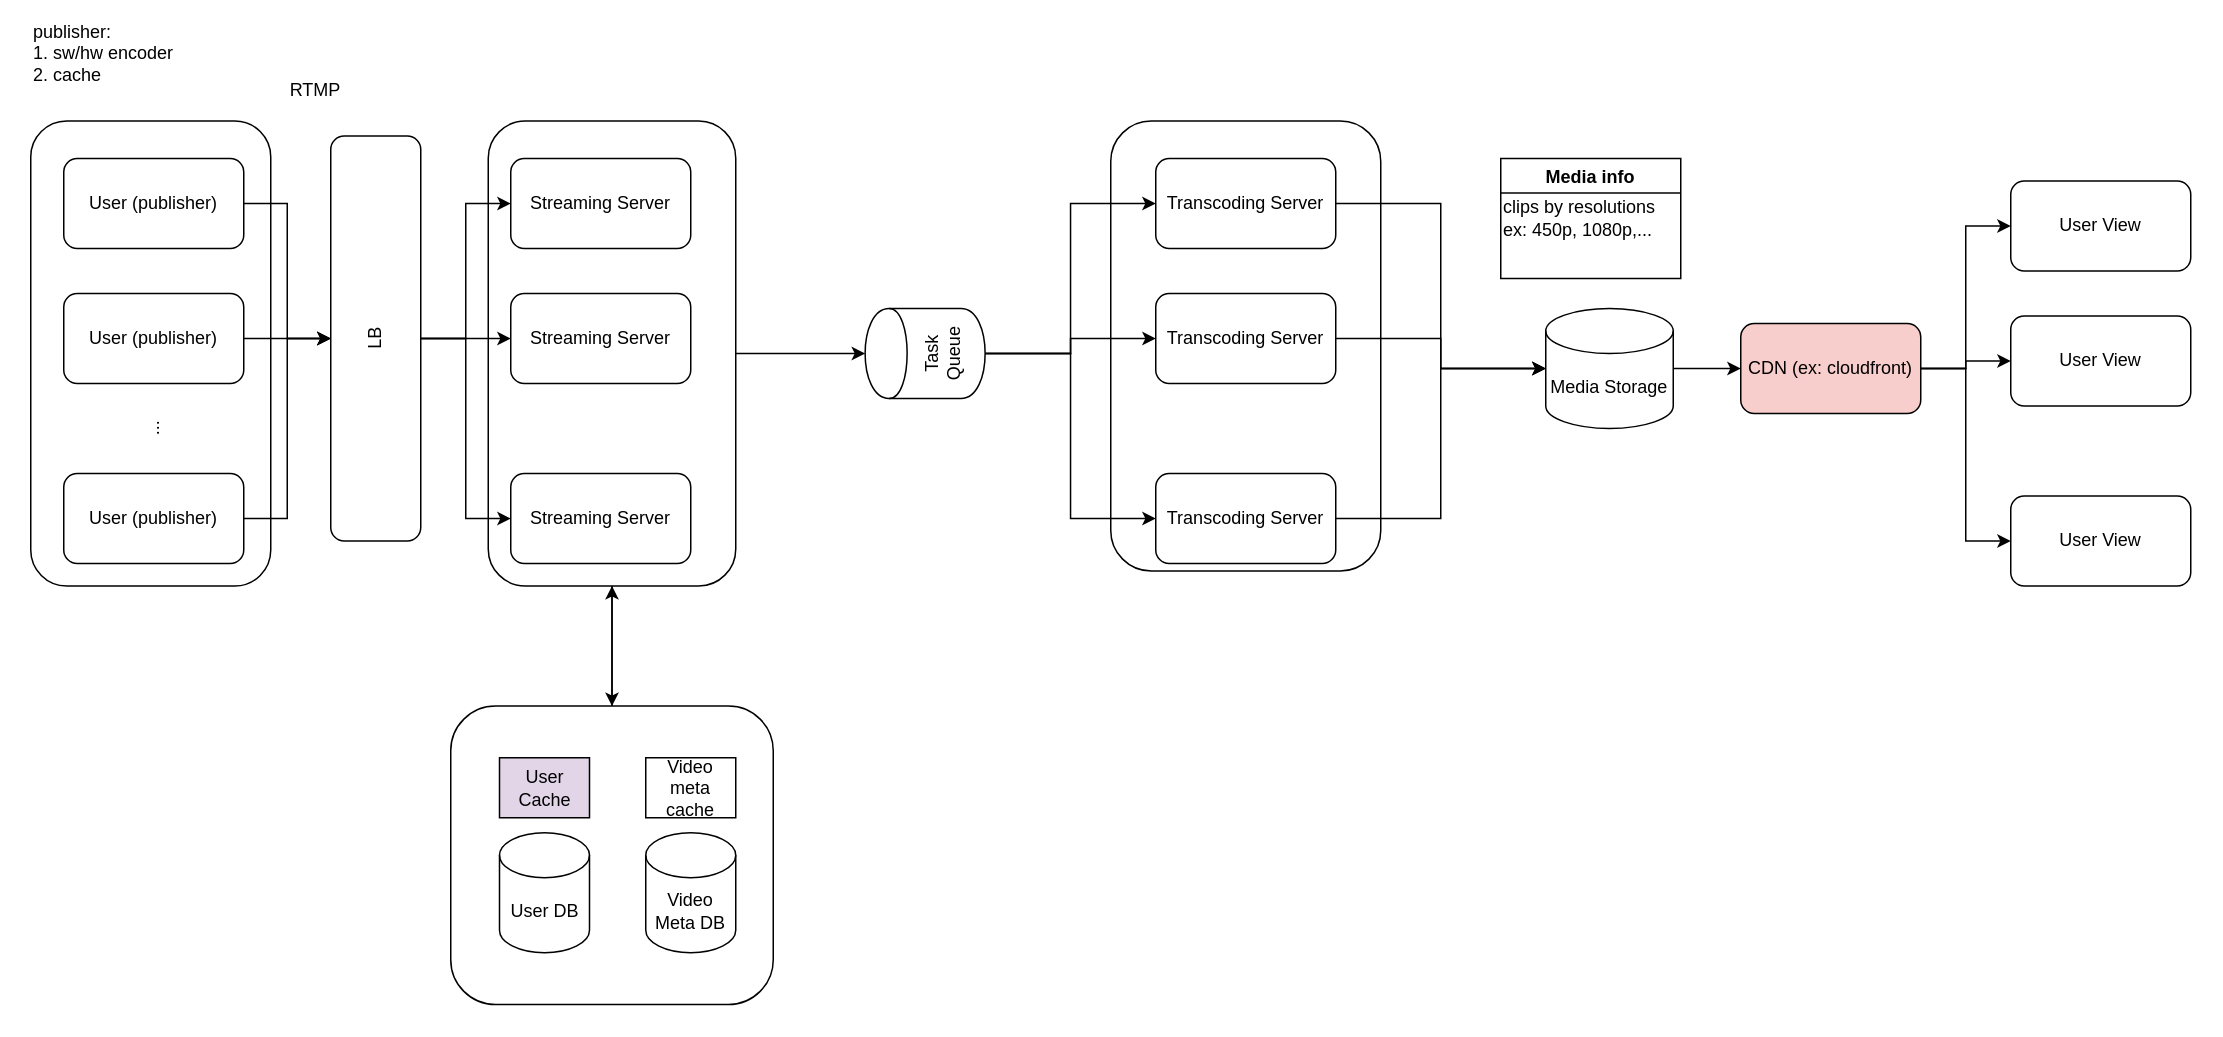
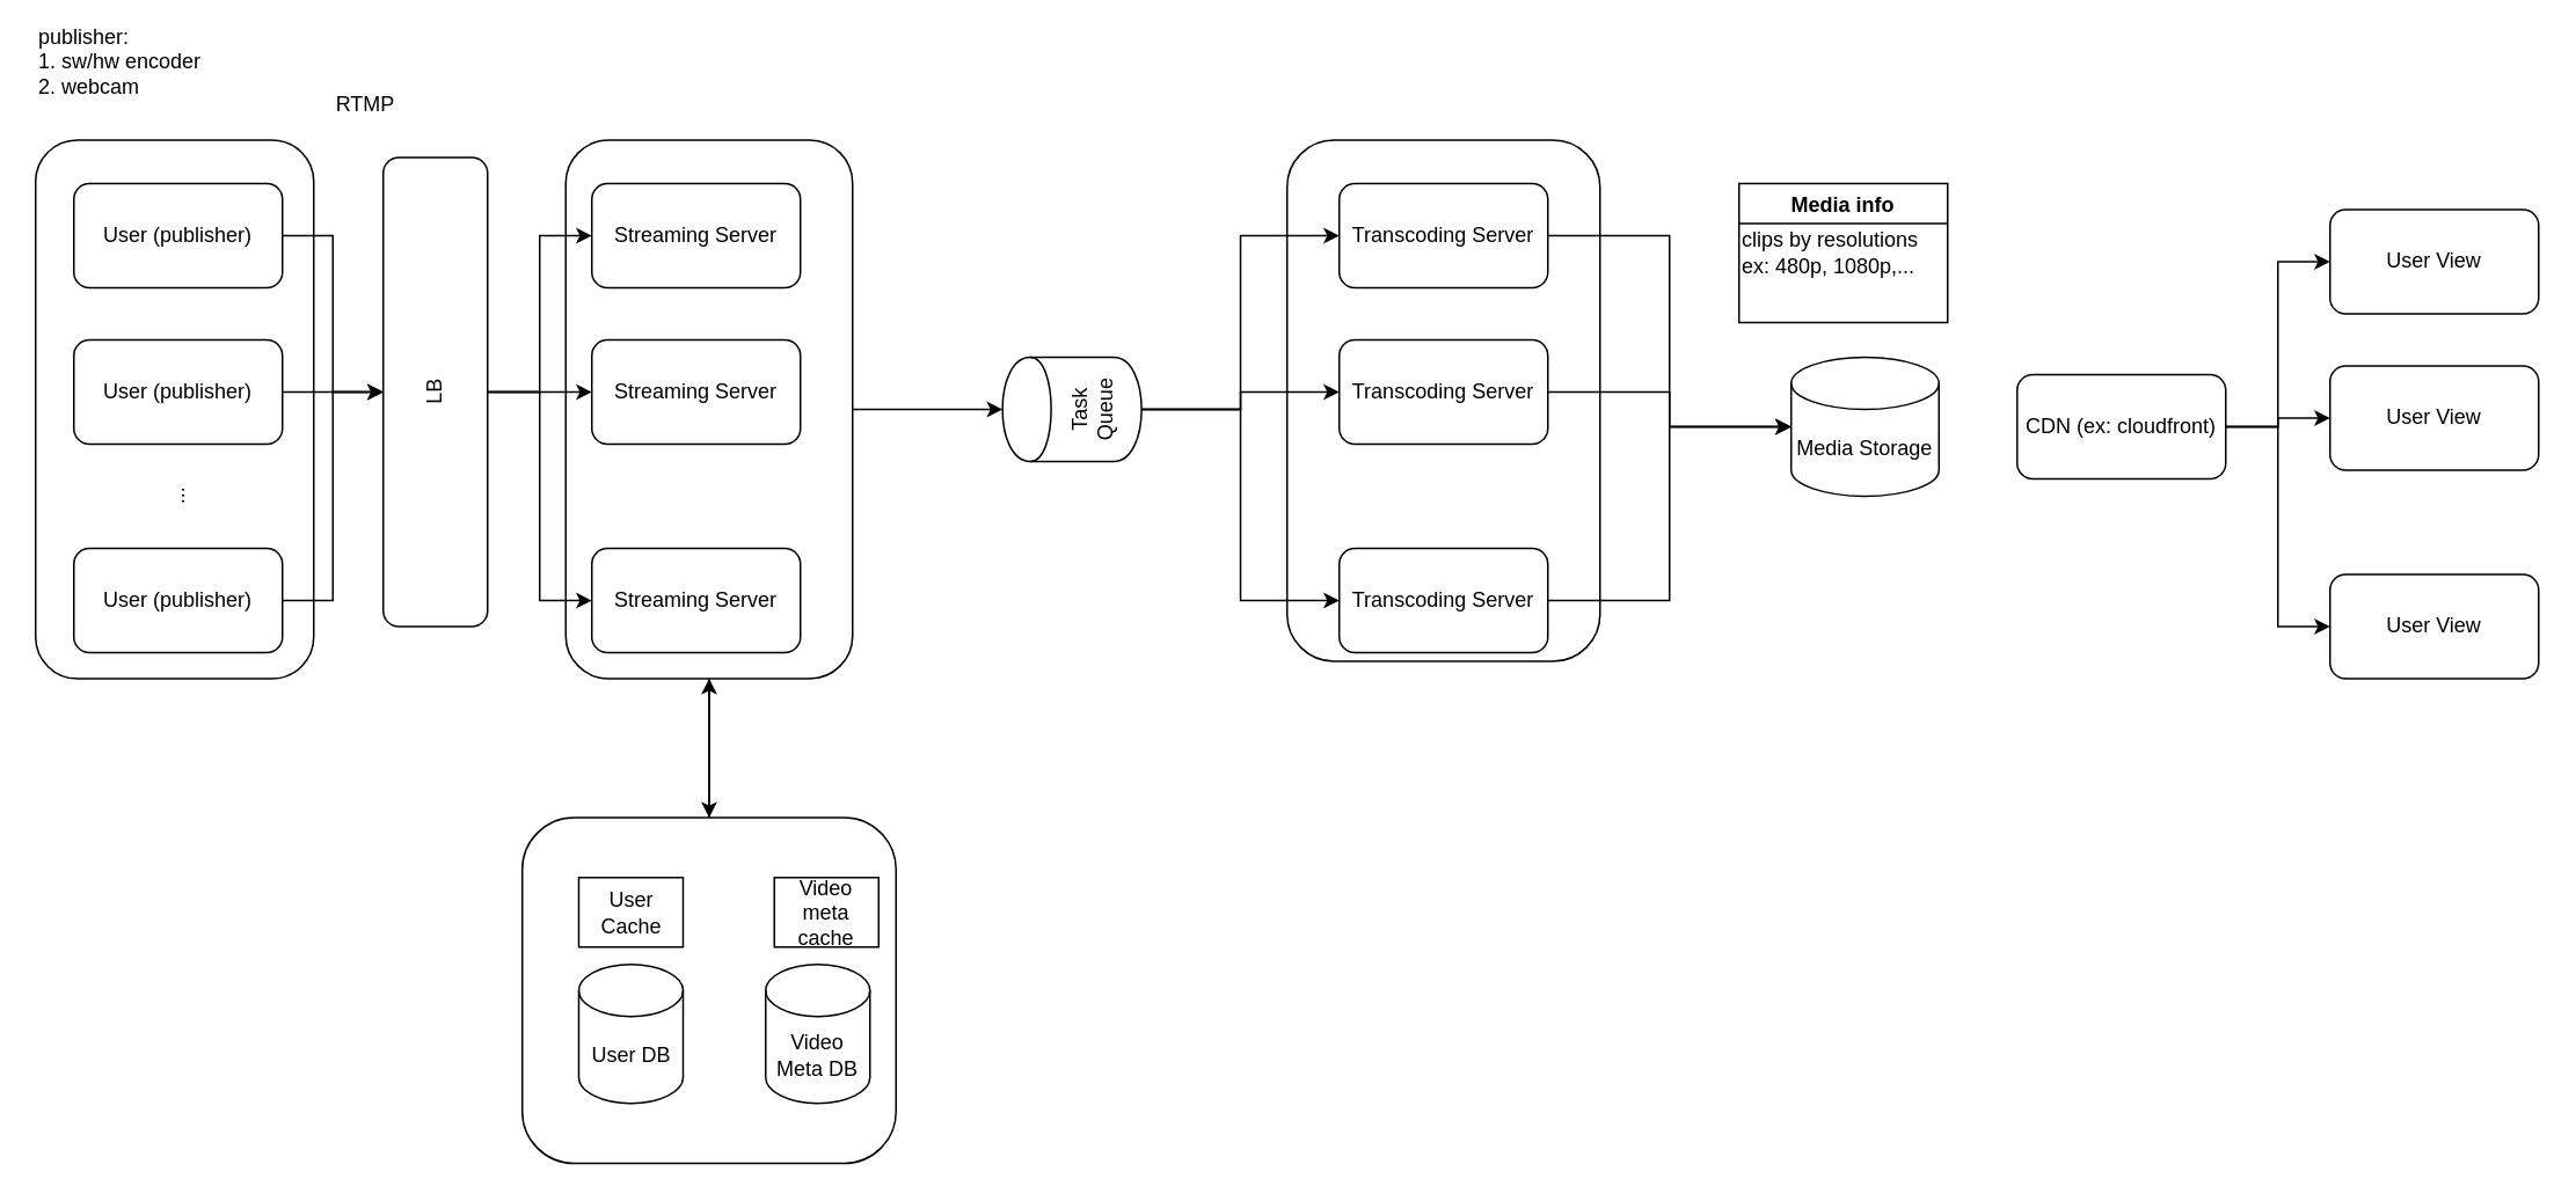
- <mxCell id="44" value="publisher:&lt;br&gt;1. sw/hw encoder&lt;br&gt;2. cache" style="text;html=1;strokeColor=none;fillColor=none;align=left;verticalAlign=middle;whiteSpace=wrap;rounded=0;" parent="1" vertex="1"><mxGeometry x="20" y="20" width="130" height="30" as="geometry" /></mxCell>
+ <mxCell id="44" value="publisher:&lt;br&gt;1. sw/hw encoder&lt;br&gt;2. webcam" style="text;html=1;strokeColor=none;fillColor=none;align=left;verticalAlign=middle;whiteSpace=wrap;rounded=0;" parent="1" vertex="1"><mxGeometry x="20" y="20" width="130" height="30" as="geometry" /></mxCell>
- <mxCell id="43" value="clips by resolutions&lt;br&gt;ex: 450p, 1080p,..." style="text;html=1;align=left;verticalAlign=middle;resizable=0;points=[];autosize=1;strokeColor=none;" parent="42" vertex="1"><mxGeometry y="25" width="120" height="30" as="geometry" /></mxCell>
+ <mxCell id="43" value="clips by resolutions&lt;br&gt;ex: 480p, 1080p,..." style="text;html=1;align=left;verticalAlign=middle;resizable=0;points=[];autosize=1;strokeColor=none;" parent="42" vertex="1"><mxGeometry y="25" width="120" height="30" as="geometry" /></mxCell>
- <mxCell id="40" style="edgeStyle=orthogonalEdgeStyle;rounded=0;orthogonalLoop=1;jettySize=auto;html=1;" parent="1" source="41" target="39" edge="1"><mxGeometry relative="1" as="geometry" /></mxCell>
- <mxCell id="39" value="CDN (ex: cloudfront)" style="whiteSpace=wrap;html=1;rounded=1;fillColor=#f8cecc;" parent="1" vertex="1"><mxGeometry x="1160" y="215" width="120" height="60" as="geometry" /></mxCell>
+ <mxCell id="39" value="CDN (ex: cloudfront)" style="whiteSpace=wrap;html=1;rounded=1;" parent="1" vertex="1"><mxGeometry x="1160" y="215" width="120" height="60" as="geometry" /></mxCell>
- <mxCell id="27" value="User Cache" style="rounded=0;whiteSpace=wrap;html=1;fillColor=#e1d5e7;" parent="1" vertex="1"><mxGeometry x="332.5" y="504.5" width="60" height="40" as="geometry" /></mxCell>
+ <mxCell id="27" value="User Cache" style="rounded=0;whiteSpace=wrap;html=1;" parent="1" vertex="1"><mxGeometry x="332.5" y="504.5" width="60" height="40" as="geometry" /></mxCell>
- <mxCell id="28" value="Video meta cache" style="rounded=0;whiteSpace=wrap;html=1;" parent="1" vertex="1"><mxGeometry x="430" y="504.5" width="60" height="40" as="geometry" /></mxCell>
+ <mxCell id="28" value="Video meta cache" style="rounded=0;whiteSpace=wrap;html=1;" parent="1" vertex="1"><mxGeometry x="445" y="504.5" width="60" height="40" as="geometry" /></mxCell>
- <mxCell id="29" value="Video Meta DB" style="shape=cylinder3;whiteSpace=wrap;html=1;boundedLbl=1;backgroundOutline=1;size=15;" parent="1" vertex="1"><mxGeometry x="430" y="554.5" width="60" height="80" as="geometry" /></mxCell>
+ <mxCell id="29" value="Video Meta DB" style="shape=cylinder3;whiteSpace=wrap;html=1;boundedLbl=1;backgroundOutline=1;size=15;" parent="1" vertex="1"><mxGeometry x="440" y="554.5" width="60" height="80" as="geometry" /></mxCell>
